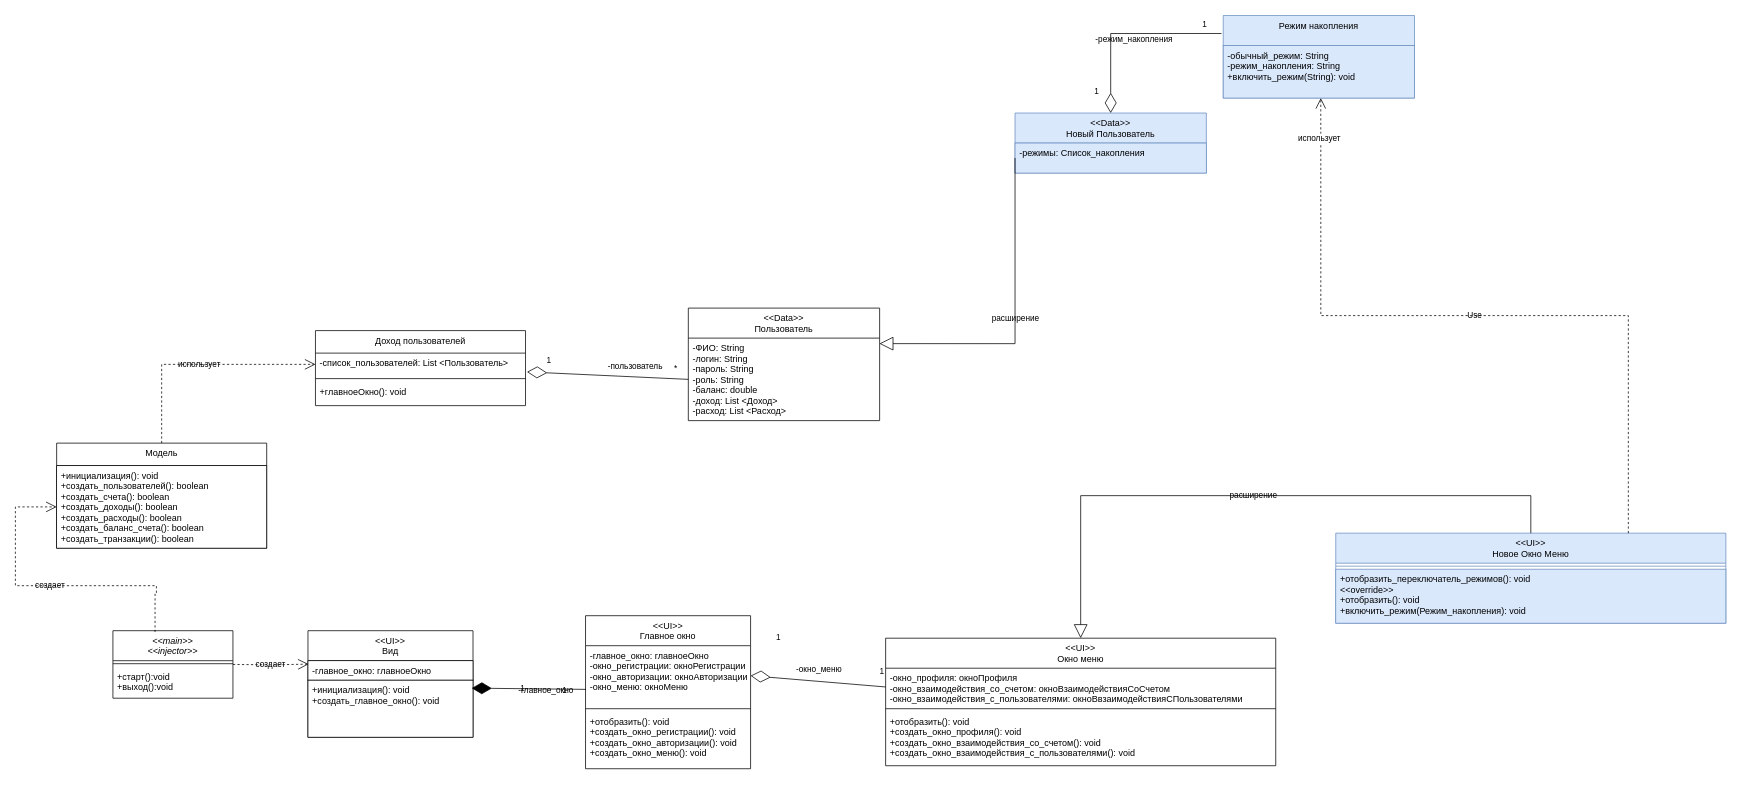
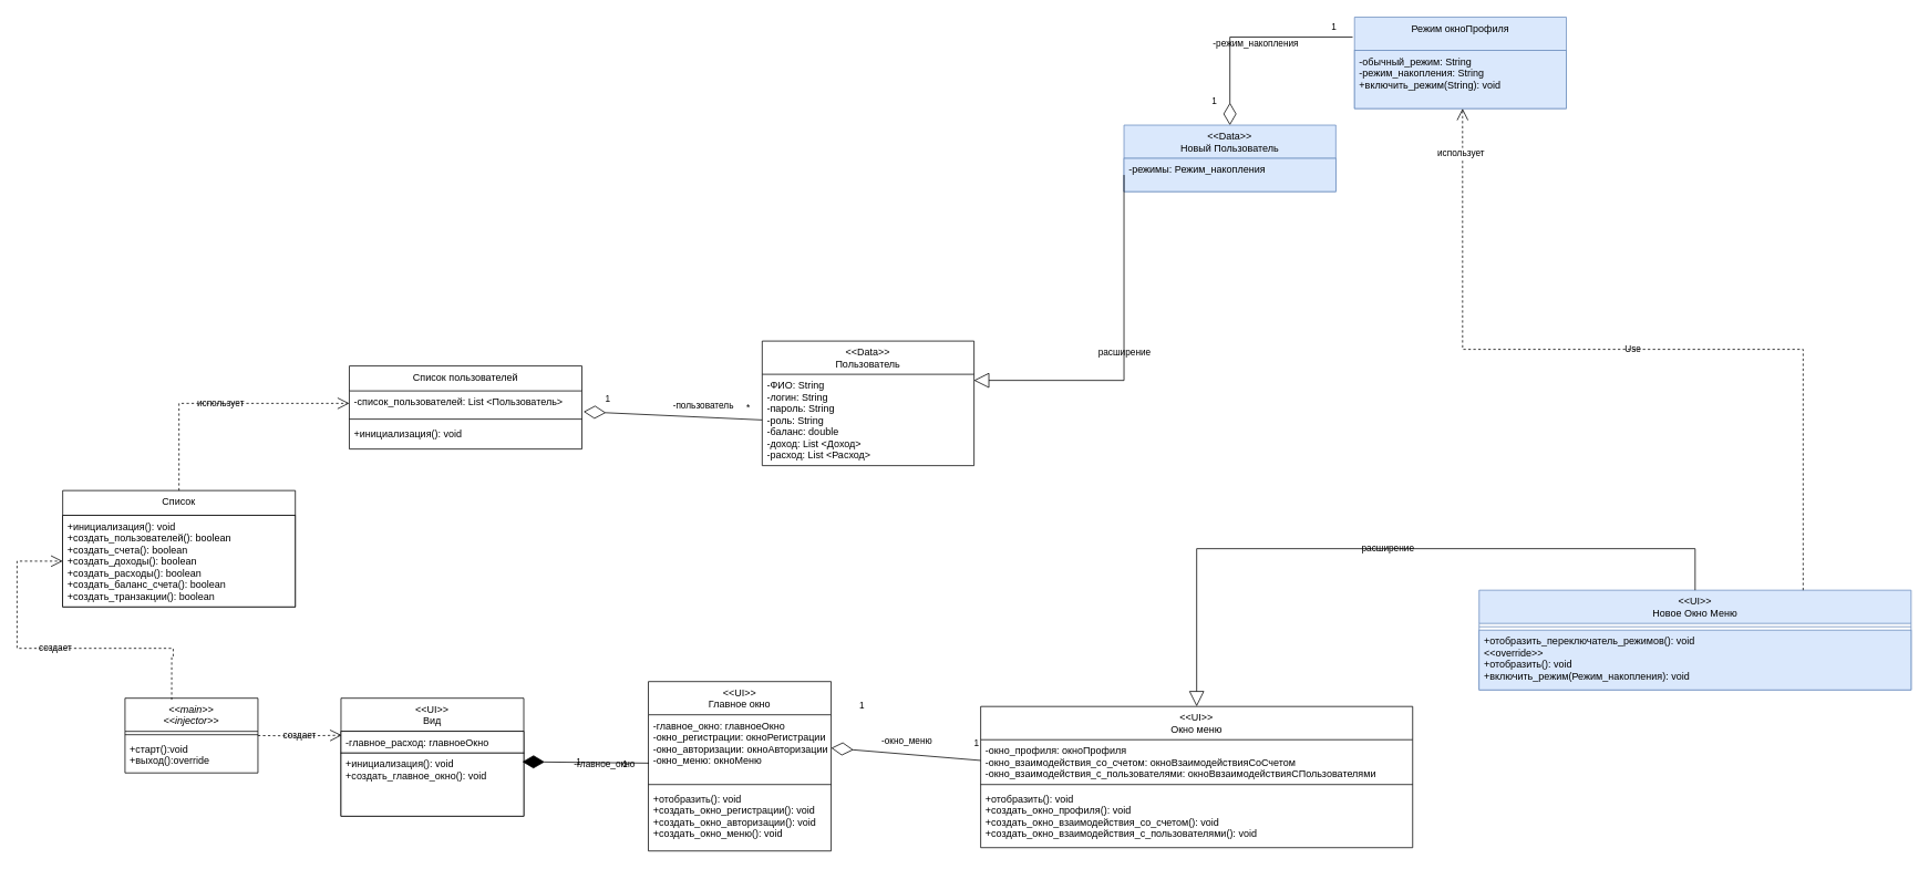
- <mxCell id="44" value="Режим накопления" style="swimlane;fontStyle=0;align=center;verticalAlign=top;childLayout=stackLayout;horizontal=1;startSize=40;horizontalStack=0;resizeParent=1;resizeParentMax=0;resizeLast=0;collapsible=1;marginBottom=0;labelBackgroundColor=none;labelBorderColor=none;fillColor=#dae8fc;strokeColor=#6c8ebf;" vertex="1" parent="1"><mxGeometry x="1630" y="20" width="255" height="110" as="geometry" /></mxCell>
+ <mxCell id="44" value="Режим окноПрофиля" style="swimlane;fontStyle=0;align=center;verticalAlign=top;childLayout=stackLayout;horizontal=1;startSize=40;horizontalStack=0;resizeParent=1;resizeParentMax=0;resizeLast=0;collapsible=1;marginBottom=0;labelBackgroundColor=none;labelBorderColor=none;fillColor=#dae8fc;strokeColor=#6c8ebf;" vertex="1" parent="1"><mxGeometry x="1630" y="20" width="255" height="110" as="geometry" /></mxCell>
- <mxCell id="42" value="-режимы: Список_накопления" style="text;align=left;verticalAlign=top;spacingLeft=4;spacingRight=4;overflow=hidden;rotatable=0;points=[[0,0.5],[1,0.5]];portConstraint=eastwest;labelBackgroundColor=none;labelBorderColor=none;fillColor=#dae8fc;strokeColor=#6c8ebf;" vertex="1" parent="41"><mxGeometry y="40" width="255" height="40" as="geometry" /></mxCell>
+ <mxCell id="42" value="-режимы: Режим_накопления" style="text;align=left;verticalAlign=top;spacingLeft=4;spacingRight=4;overflow=hidden;rotatable=0;points=[[0,0.5],[1,0.5]];portConstraint=eastwest;labelBackgroundColor=none;labelBorderColor=none;fillColor=#dae8fc;strokeColor=#6c8ebf;" vertex="1" parent="41"><mxGeometry y="40" width="255" height="40" as="geometry" /></mxCell>
- <mxCell id="12" value="Доход пользователей" style="swimlane;fontStyle=0;align=center;verticalAlign=top;childLayout=stackLayout;horizontal=1;startSize=30;horizontalStack=0;resizeParent=1;resizeParentMax=0;resizeLast=0;collapsible=1;marginBottom=0;labelBackgroundColor=none;labelBorderColor=none;" vertex="1" parent="1"><mxGeometry x="420" y="440" width="280" height="100" as="geometry" /></mxCell>
+ <mxCell id="12" value="Список пользователей" style="swimlane;fontStyle=0;align=center;verticalAlign=top;childLayout=stackLayout;horizontal=1;startSize=30;horizontalStack=0;resizeParent=1;resizeParentMax=0;resizeLast=0;collapsible=1;marginBottom=0;labelBackgroundColor=none;labelBorderColor=none;" vertex="1" parent="1"><mxGeometry x="420" y="440" width="280" height="100" as="geometry" /></mxCell>
- <mxCell id="15" value="+главноеОкно(): void" style="text;align=left;verticalAlign=top;spacingLeft=4;spacingRight=4;overflow=hidden;rotatable=0;points=[[0,0.5],[1,0.5]];portConstraint=eastwest;labelBackgroundColor=none;labelBorderColor=none;" vertex="1" parent="12"><mxGeometry y="68" width="280" height="32" as="geometry" /></mxCell>
+ <mxCell id="15" value="+инициализация(): void" style="text;align=left;verticalAlign=top;spacingLeft=4;spacingRight=4;overflow=hidden;rotatable=0;points=[[0,0.5],[1,0.5]];portConstraint=eastwest;labelBackgroundColor=none;labelBorderColor=none;" vertex="1" parent="12"><mxGeometry y="68" width="280" height="32" as="geometry" /></mxCell>
- <mxCell id="9" value="Модель" style="swimlane;fontStyle=0;align=center;verticalAlign=top;childLayout=stackLayout;horizontal=1;startSize=30;horizontalStack=0;resizeParent=1;resizeParentMax=0;resizeLast=0;collapsible=1;marginBottom=0;fillColor=#FFFFFF;strokeColor=#000000;labelBackgroundColor=none;labelBorderColor=none;" vertex="1" parent="1"><mxGeometry x="75" y="590" width="280" height="140" as="geometry" /></mxCell>
+ <mxCell id="9" value="Список" style="swimlane;fontStyle=0;align=center;verticalAlign=top;childLayout=stackLayout;horizontal=1;startSize=30;horizontalStack=0;resizeParent=1;resizeParentMax=0;resizeLast=0;collapsible=1;marginBottom=0;fillColor=#FFFFFF;strokeColor=#000000;labelBackgroundColor=none;labelBorderColor=none;" vertex="1" parent="1"><mxGeometry x="75" y="590" width="280" height="140" as="geometry" /></mxCell>
- <mxCell id="7" value="-главное_окно: главноеОкно" style="text;strokeColor=#000000;fillColor=#FFFFFF;align=left;verticalAlign=top;spacingLeft=4;spacingRight=4;overflow=hidden;rotatable=0;points=[[0,0.5],[1,0.5]];portConstraint=eastwest;labelBackgroundColor=none;labelBorderColor=none;" vertex="1" parent="6"><mxGeometry y="40" width="220" height="26" as="geometry" /></mxCell>
+ <mxCell id="7" value="-главное_расход: главноеОкно" style="text;strokeColor=#000000;fillColor=#FFFFFF;align=left;verticalAlign=top;spacingLeft=4;spacingRight=4;overflow=hidden;rotatable=0;points=[[0,0.5],[1,0.5]];portConstraint=eastwest;labelBackgroundColor=none;labelBorderColor=none;" vertex="1" parent="6"><mxGeometry y="40" width="220" height="26" as="geometry" /></mxCell>
- <mxCell id="4" value="+старт():void&#10;+выход():void" style="text;strokeColor=none;fillColor=none;align=left;verticalAlign=top;spacingLeft=4;spacingRight=4;overflow=hidden;rotatable=0;points=[[0,0.5],[1,0.5]];portConstraint=eastwest;labelBackgroundColor=none;labelBorderColor=none;" vertex="1" parent="2"><mxGeometry y="48" width="160" height="42" as="geometry" /></mxCell>
+ <mxCell id="4" value="+старт():void&#10;+выход():override" style="text;strokeColor=none;fillColor=none;align=left;verticalAlign=top;spacingLeft=4;spacingRight=4;overflow=hidden;rotatable=0;points=[[0,0.5],[1,0.5]];portConstraint=eastwest;labelBackgroundColor=none;labelBorderColor=none;" vertex="1" parent="2"><mxGeometry y="48" width="160" height="42" as="geometry" /></mxCell>
